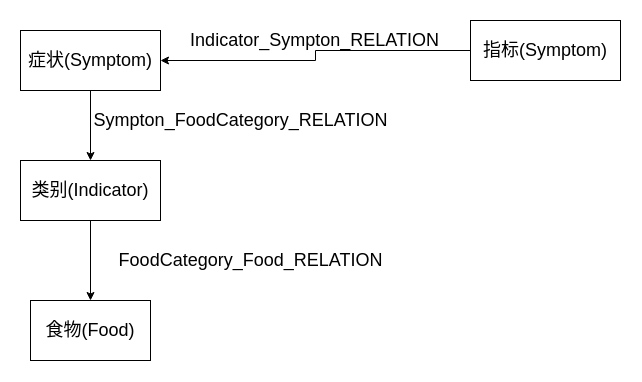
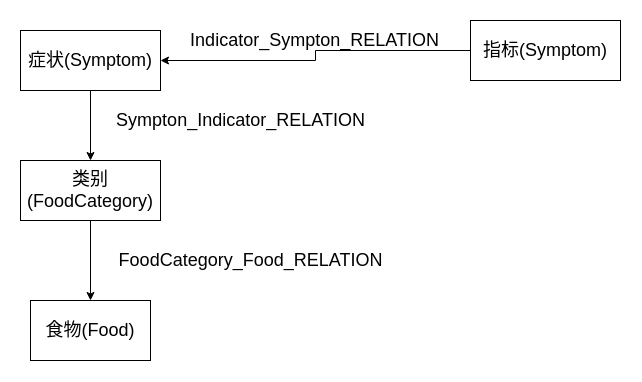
- <mxCell id="10" value="Sympton_FoodCategory_RELATION" style="text;html=1;align=center;verticalAlign=middle;resizable=0;points=[];autosize=1;strokeColor=none;fillColor=none;fontSize=18;" vertex="1" parent="1"><mxGeometry x="80" y="100" width="320" height="40" as="geometry" /></mxCell>
+ <mxCell id="10" value="Sympton_Indicator_RELATION" style="text;html=1;align=center;verticalAlign=middle;resizable=0;points=[];autosize=1;strokeColor=none;fillColor=none;fontSize=18;" vertex="1" parent="1"><mxGeometry x="80" y="100" width="320" height="40" as="geometry" /></mxCell>
- <mxCell id="7" value="&lt;span style=&quot;font-size: 18px;&quot;&gt;类别(Indicator)&lt;/span&gt;" style="rounded=0;whiteSpace=wrap;html=1;" vertex="1" parent="1"><mxGeometry x="20" y="160" width="140" height="60" as="geometry" /></mxCell>
+ <mxCell id="7" value="&lt;span style=&quot;font-size: 18px;&quot;&gt;类别(FoodCategory)&lt;/span&gt;" style="rounded=0;whiteSpace=wrap;html=1;" vertex="1" parent="1"><mxGeometry x="20" y="160" width="140" height="60" as="geometry" /></mxCell>
